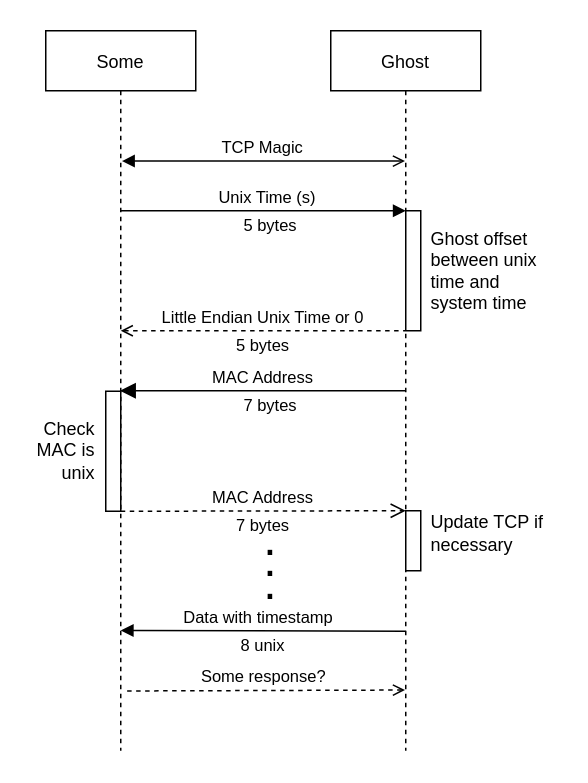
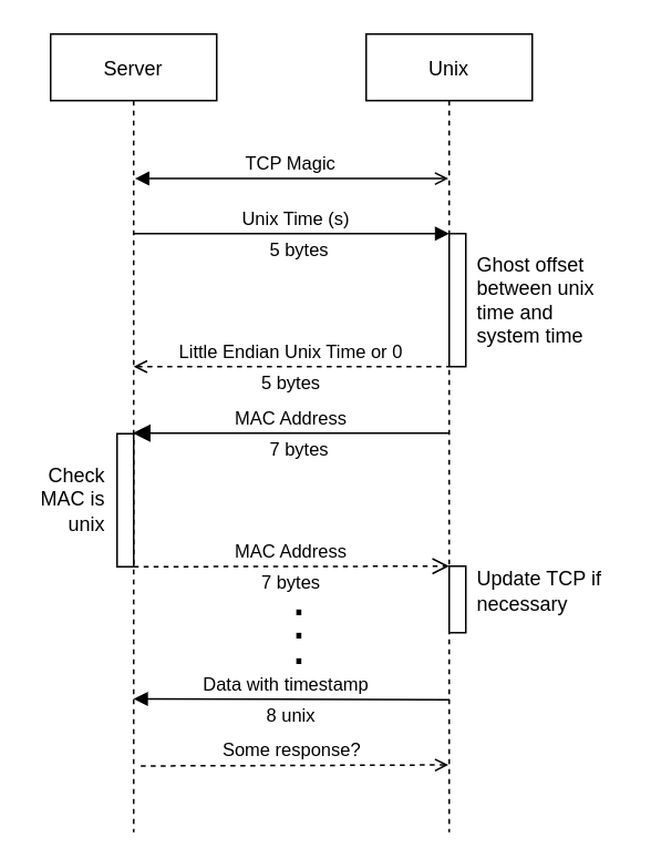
- <mxCell id="2" value="Some" style="shape=umlLifeline;perimeter=lifelinePerimeter;container=1;collapsible=0;recursiveResize=0;rounded=0;shadow=0;strokeWidth=1;" parent="1" vertex="1"><mxGeometry x="30" y="20" width="100" height="480" as="geometry" /></mxCell>
+ <mxCell id="2" value="Server" style="shape=umlLifeline;perimeter=lifelinePerimeter;container=1;collapsible=0;recursiveResize=0;rounded=0;shadow=0;strokeWidth=1;" parent="1" vertex="1"><mxGeometry x="30" y="20" width="100" height="480" as="geometry" /></mxCell>
- <mxCell id="4" value="Ghost" style="shape=umlLifeline;perimeter=lifelinePerimeter;container=1;collapsible=0;recursiveResize=0;rounded=0;shadow=0;strokeWidth=1;" parent="1" vertex="1"><mxGeometry x="220" y="20" width="100" height="480" as="geometry" /></mxCell>
+ <mxCell id="4" value="Unix" style="shape=umlLifeline;perimeter=lifelinePerimeter;container=1;collapsible=0;recursiveResize=0;rounded=0;shadow=0;strokeWidth=1;" parent="1" vertex="1"><mxGeometry x="220" y="20" width="100" height="480" as="geometry" /></mxCell>
